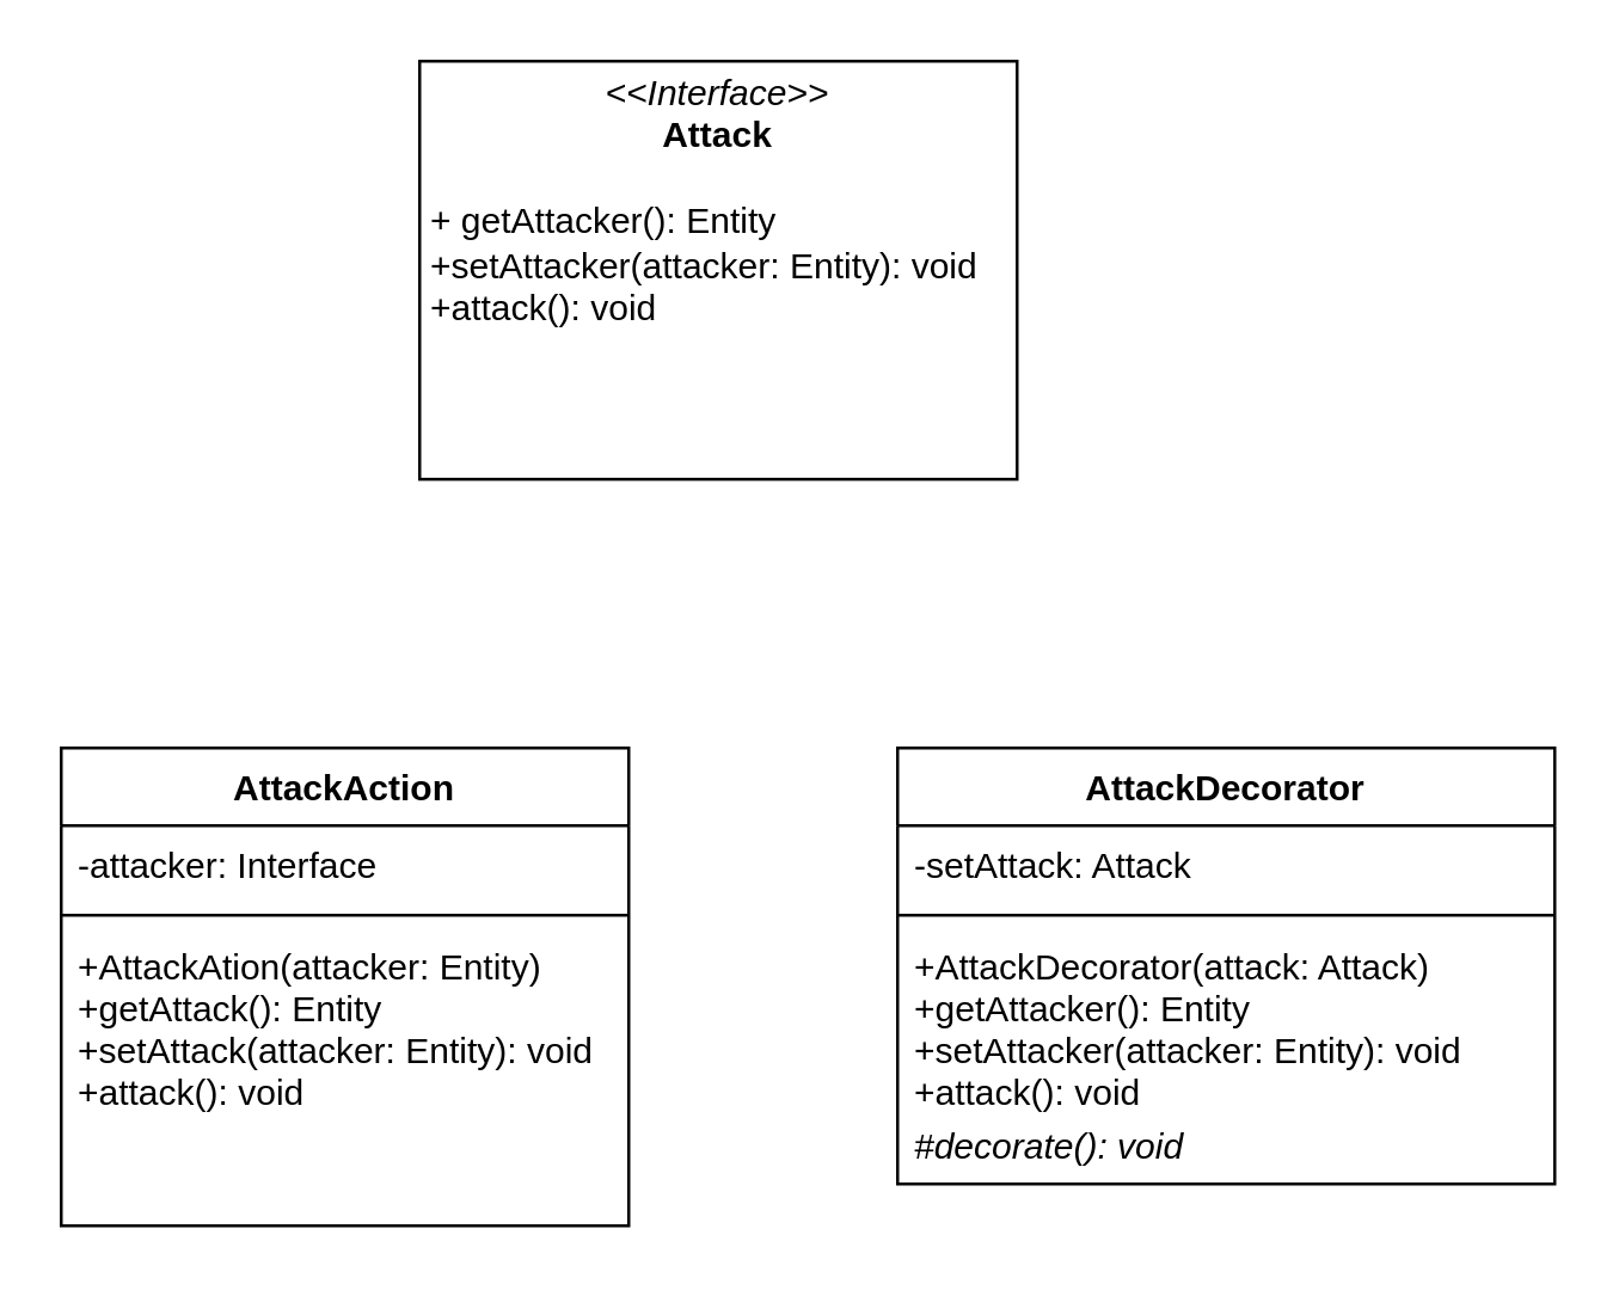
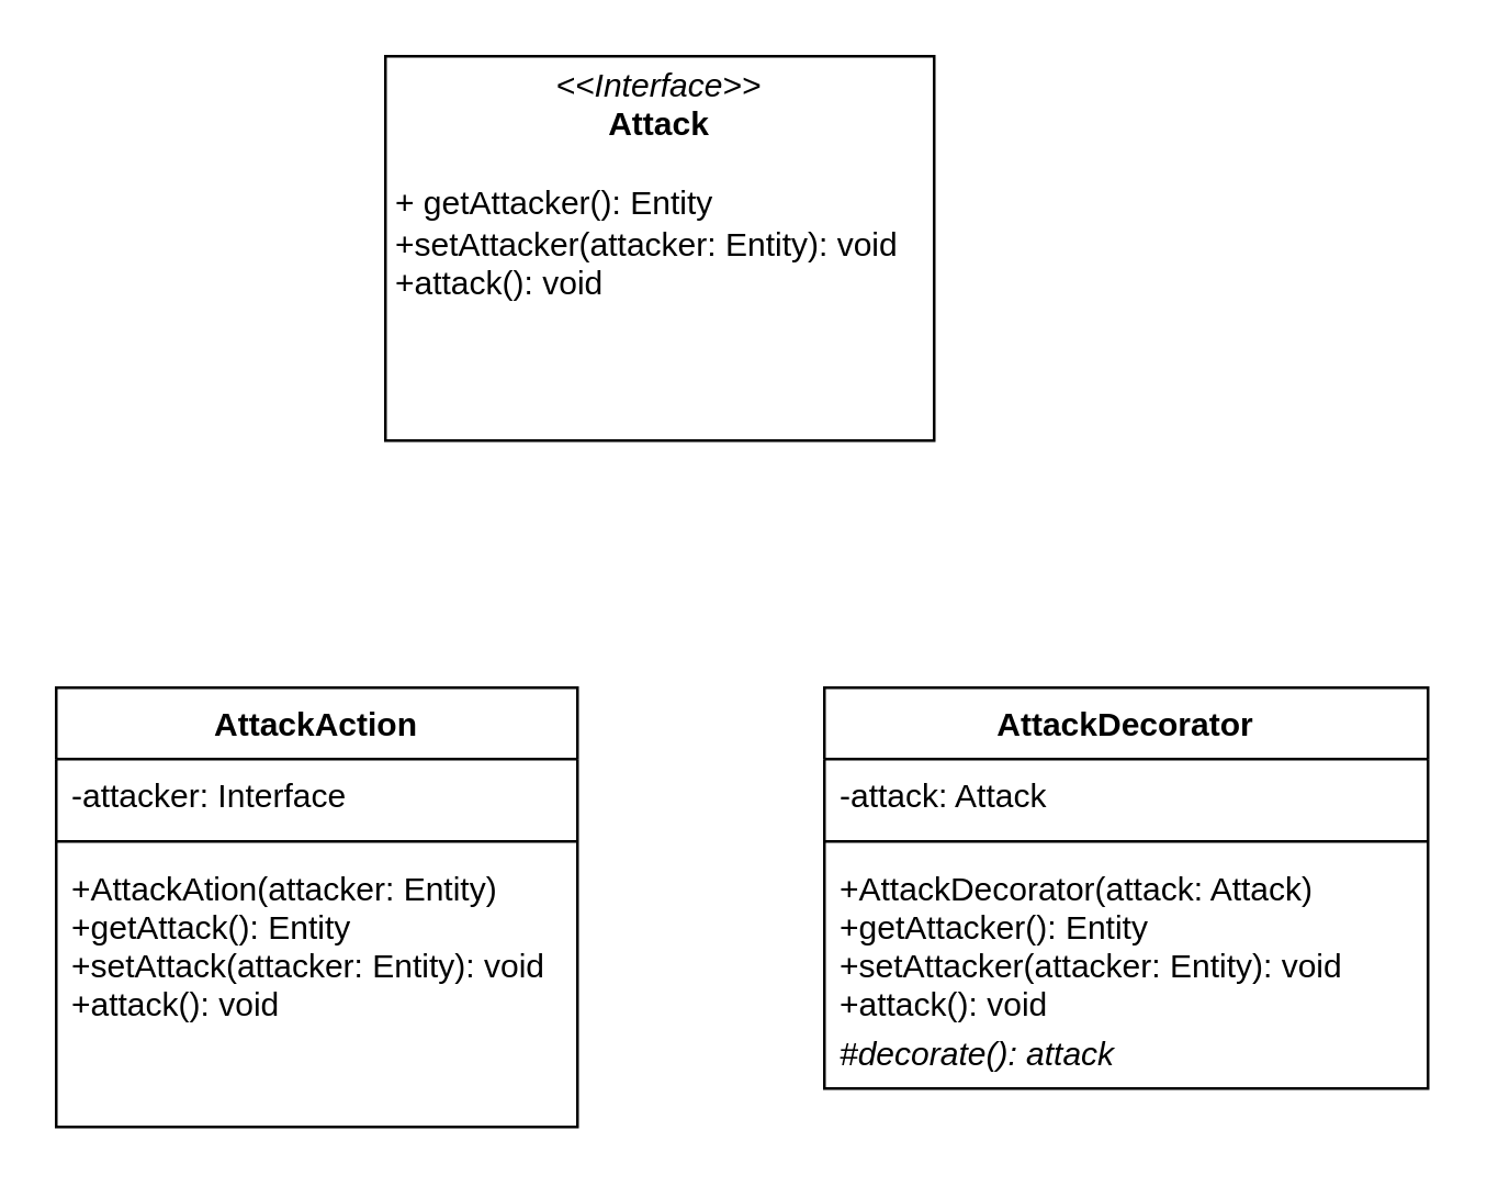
- <mxCell id="3" value="-setAttack: Attack" style="text;strokeColor=none;fillColor=none;align=left;verticalAlign=top;spacingLeft=4;spacingRight=4;overflow=hidden;rotatable=0;points=[[0,0.5],[1,0.5]];portConstraint=eastwest;" parent="2" vertex="1"><mxGeometry y="26" width="220" height="26" as="geometry" /></mxCell>
+ <mxCell id="3" value="-attack: Attack" style="text;strokeColor=none;fillColor=none;align=left;verticalAlign=top;spacingLeft=4;spacingRight=4;overflow=hidden;rotatable=0;points=[[0,0.5],[1,0.5]];portConstraint=eastwest;" parent="2" vertex="1"><mxGeometry y="26" width="220" height="26" as="geometry" /></mxCell>
- <mxCell id="6" value="#decorate(): void" style="text;strokeColor=none;fillColor=none;align=left;verticalAlign=top;spacingLeft=4;spacingRight=4;overflow=hidden;rotatable=0;points=[[0,0.5],[1,0.5]];portConstraint=eastwest;fontStyle=2" parent="2" vertex="1"><mxGeometry y="120" width="220" height="26" as="geometry" /></mxCell>
+ <mxCell id="6" value="#decorate(): attack" style="text;strokeColor=none;fillColor=none;align=left;verticalAlign=top;spacingLeft=4;spacingRight=4;overflow=hidden;rotatable=0;points=[[0,0.5],[1,0.5]];portConstraint=eastwest;fontStyle=2" parent="2" vertex="1"><mxGeometry y="120" width="220" height="26" as="geometry" /></mxCell>
